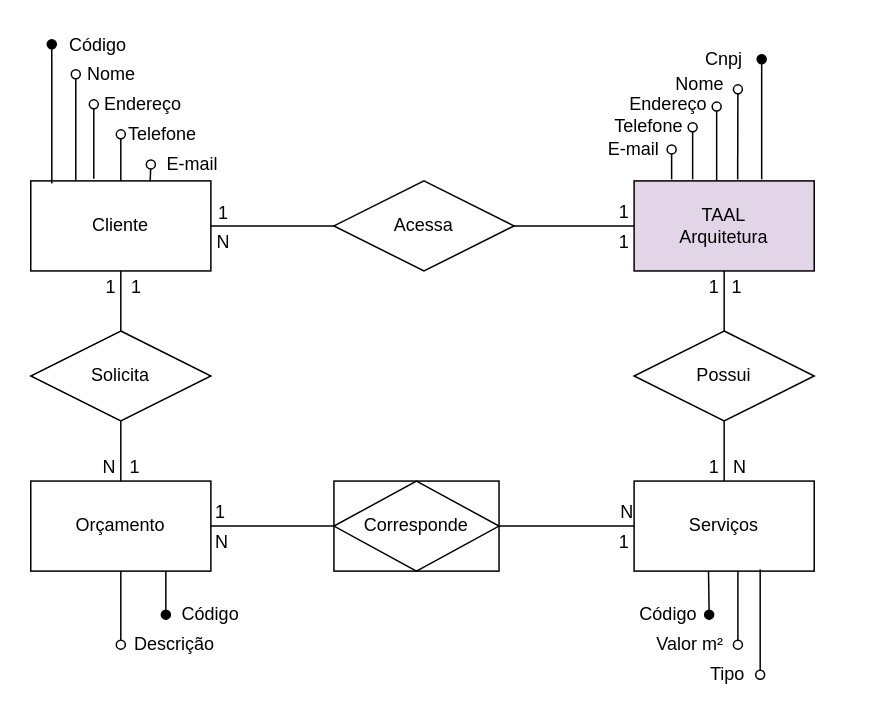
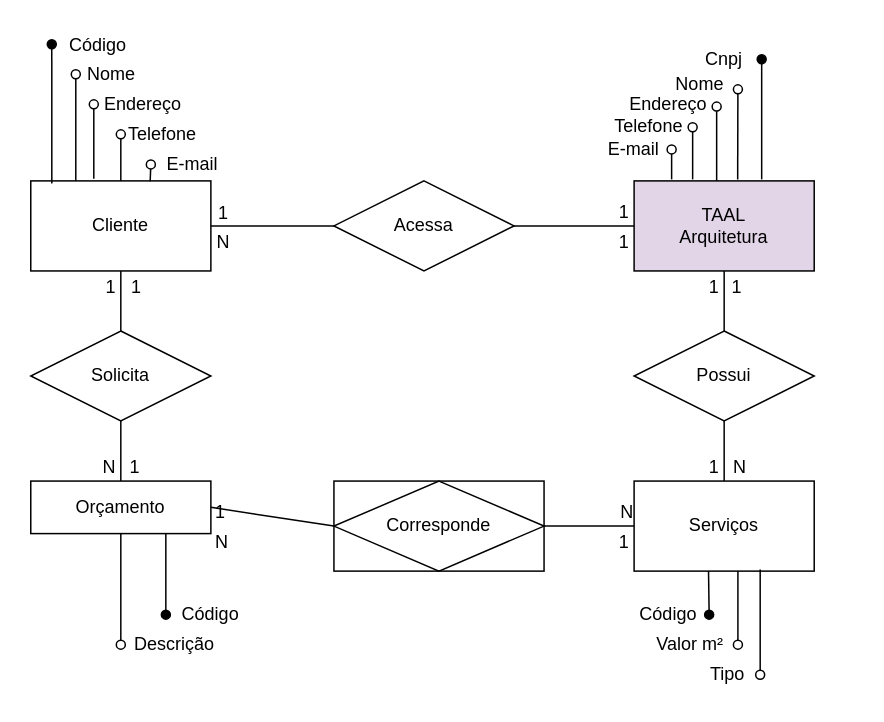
- <mxCell id="5" value="Orçamento" style="whiteSpace=wrap;html=1;align=center;" vertex="1" parent="1"><mxGeometry x="20" y="320" width="120" height="60" as="geometry" /></mxCell>
+ <mxCell id="5" value="Orçamento" style="whiteSpace=wrap;html=1;align=center;" vertex="1" parent="1"><mxGeometry x="20" y="320" width="120" height="35" as="geometry" /></mxCell>
- <mxCell id="2" value="Corresponde" style="shape=associativeEntity;whiteSpace=wrap;html=1;align=center;" vertex="1" parent="1"><mxGeometry x="222" y="320" width="110" height="60" as="geometry" /></mxCell>
+ <mxCell id="2" value="Corresponde" style="shape=associativeEntity;whiteSpace=wrap;html=1;align=center;" vertex="1" parent="1"><mxGeometry x="222" y="320" width="140" height="60" as="geometry" /></mxCell>
